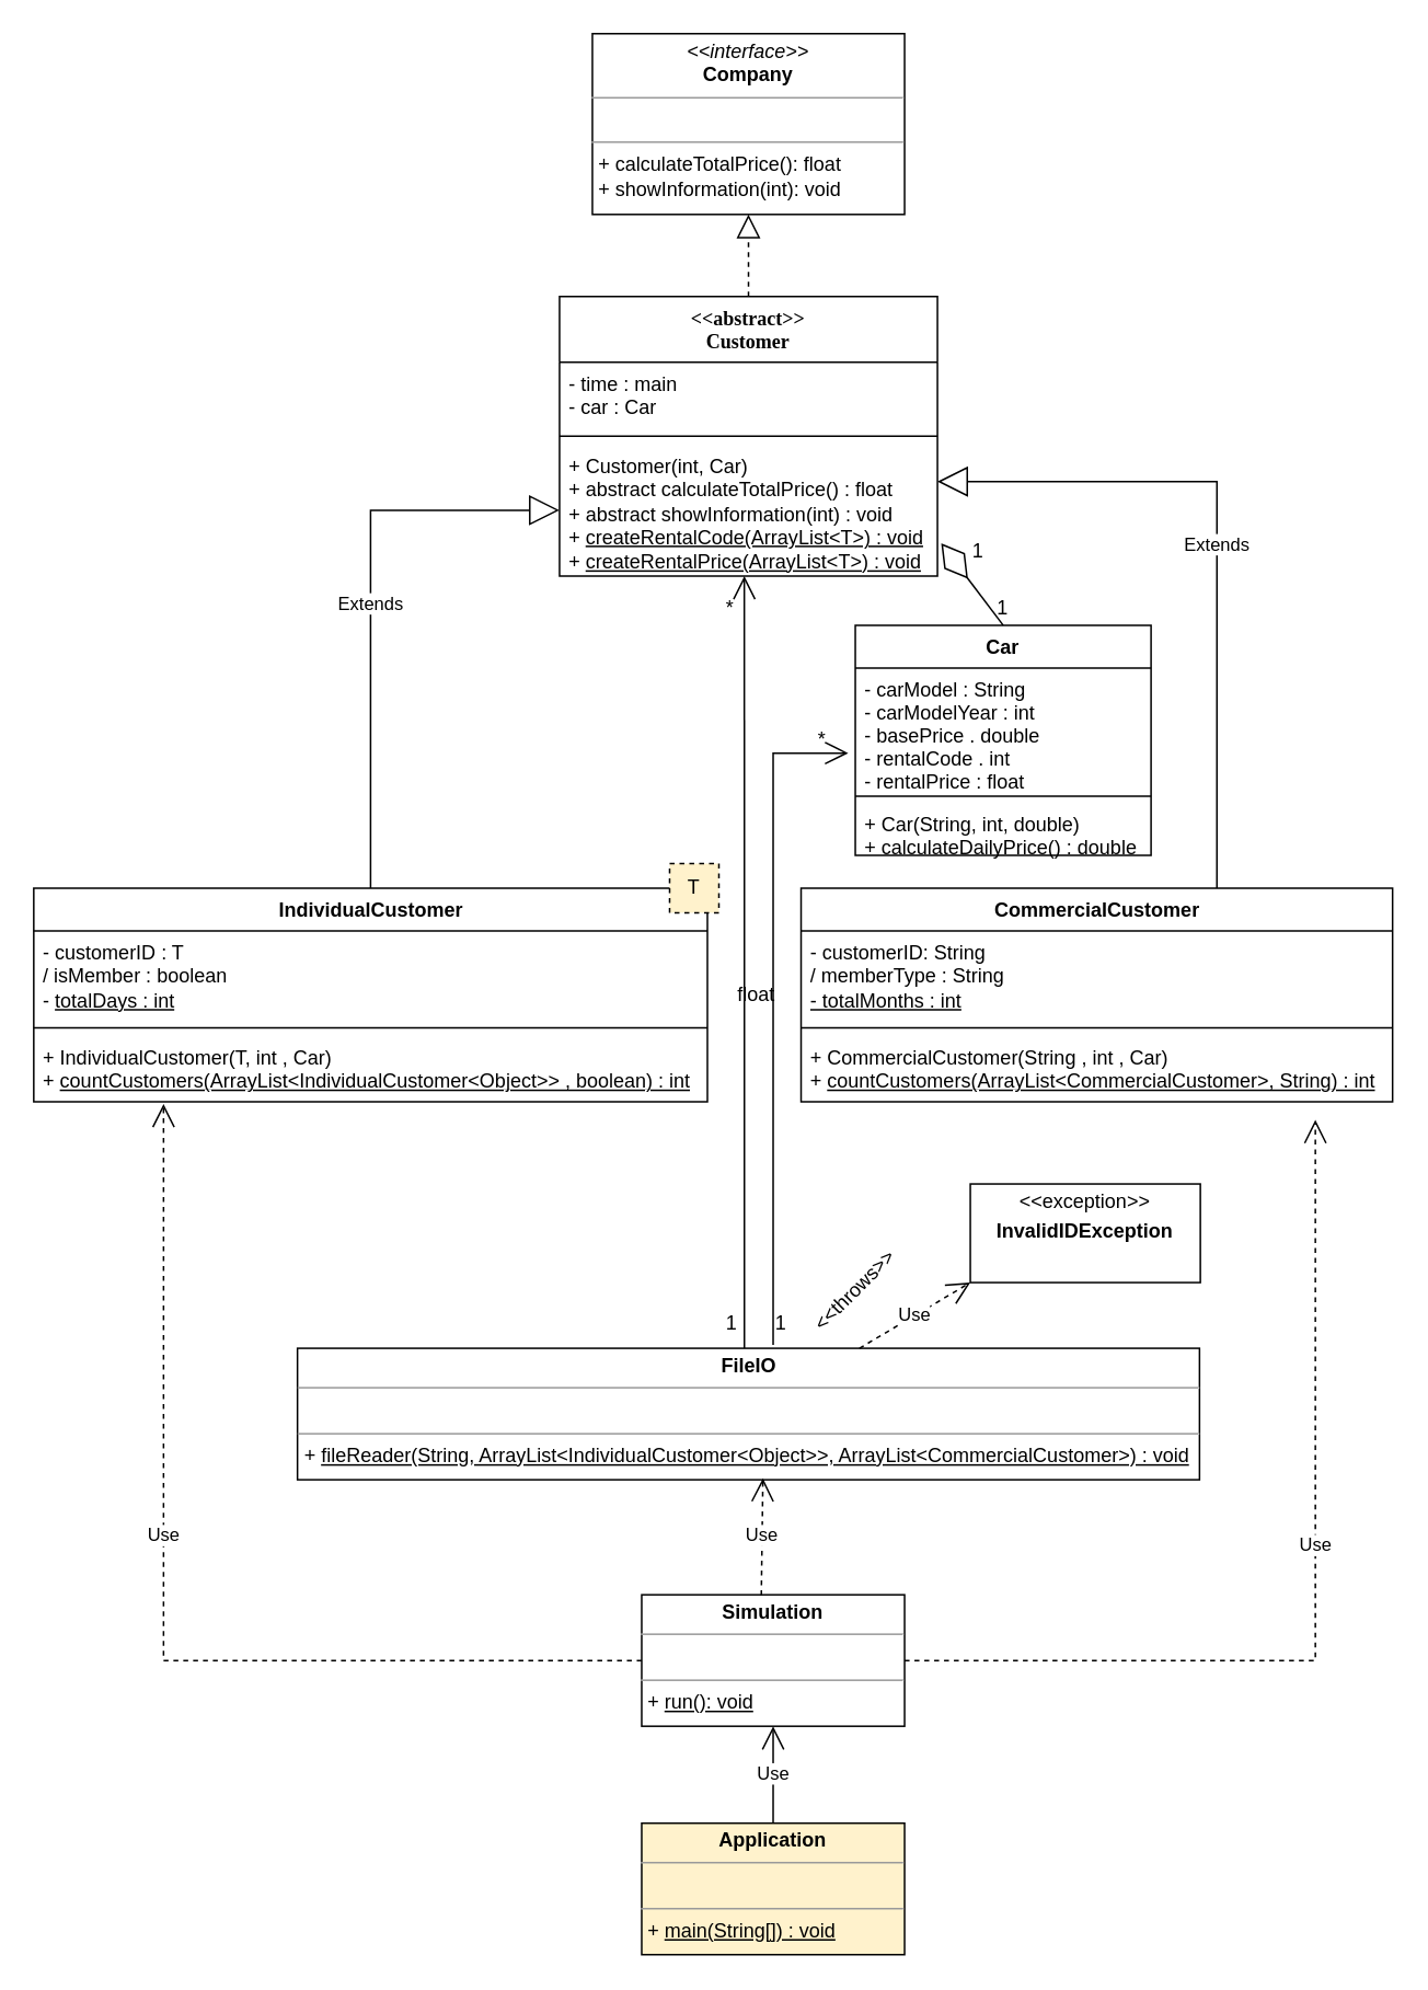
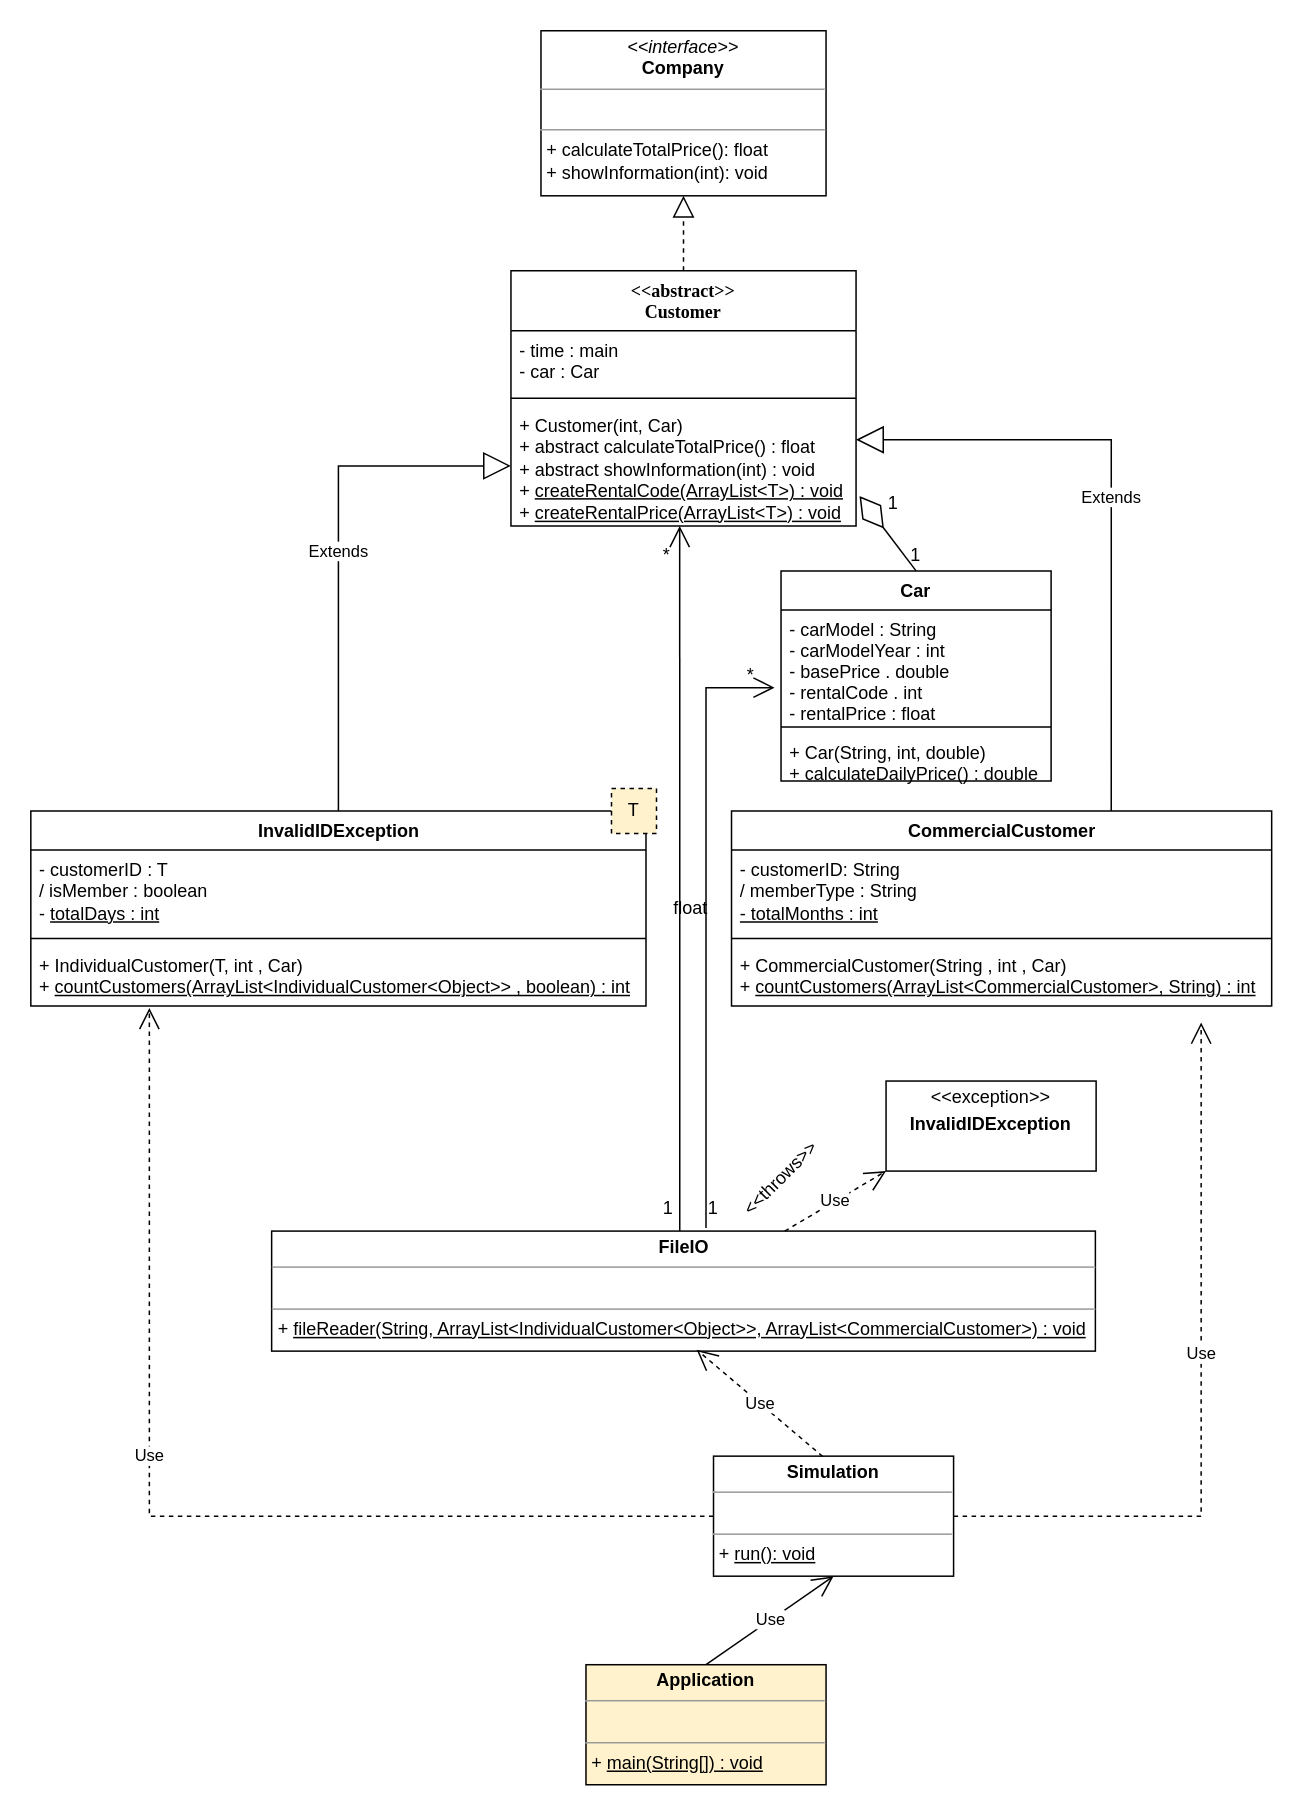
- <mxCell id="8" value="IndividualCustomer" style="swimlane;fontStyle=1;align=center;verticalAlign=top;childLayout=stackLayout;horizontal=1;startSize=26;horizontalStack=0;resizeParent=1;resizeParentMax=0;resizeLast=0;collapsible=1;marginBottom=0;html=1;" parent="1" vertex="1"><mxGeometry y="540" width="410" height="130" as="geometry" x="20" /></mxCell>
+ <mxCell id="8" value="InvalidIDException" style="swimlane;fontStyle=1;align=center;verticalAlign=top;childLayout=stackLayout;horizontal=1;startSize=26;horizontalStack=0;resizeParent=1;resizeParentMax=0;resizeLast=0;collapsible=1;marginBottom=0;html=1;" parent="1" vertex="1"><mxGeometry y="540" width="410" height="130" as="geometry" x="20" /></mxCell>
- <mxCell id="21" value="&lt;p style=&quot;margin: 0px ; margin-top: 4px ; text-align: center&quot;&gt;&lt;b&gt;Simulation&lt;/b&gt;&lt;br&gt;&lt;/p&gt;&lt;hr size=&quot;1&quot;&gt;&lt;p style=&quot;margin: 0px ; margin-left: 4px&quot;&gt;&lt;br&gt;&lt;/p&gt;&lt;hr size=&quot;1&quot;&gt;&lt;p style=&quot;margin: 0px ; margin-left: 4px&quot;&gt;+ &lt;u&gt;run(): void&lt;/u&gt;&lt;/p&gt;" style="verticalAlign=top;align=left;overflow=fill;fontSize=12;fontFamily=Helvetica;html=1;" parent="1" vertex="1"><mxGeometry x="390" y="970" width="160" height="80" as="geometry" /></mxCell>
+ <mxCell id="21" value="&lt;p style=&quot;margin: 0px ; margin-top: 4px ; text-align: center&quot;&gt;&lt;b&gt;Simulation&lt;/b&gt;&lt;br&gt;&lt;/p&gt;&lt;hr size=&quot;1&quot;&gt;&lt;p style=&quot;margin: 0px ; margin-left: 4px&quot;&gt;&lt;br&gt;&lt;/p&gt;&lt;hr size=&quot;1&quot;&gt;&lt;p style=&quot;margin: 0px ; margin-left: 4px&quot;&gt;+ &lt;u&gt;run(): void&lt;/u&gt;&lt;/p&gt;" style="verticalAlign=top;align=left;overflow=fill;fontSize=12;fontFamily=Helvetica;html=1;" parent="1" vertex="1"><mxGeometry x="475" y="970" width="160" height="80" as="geometry" /></mxCell>
